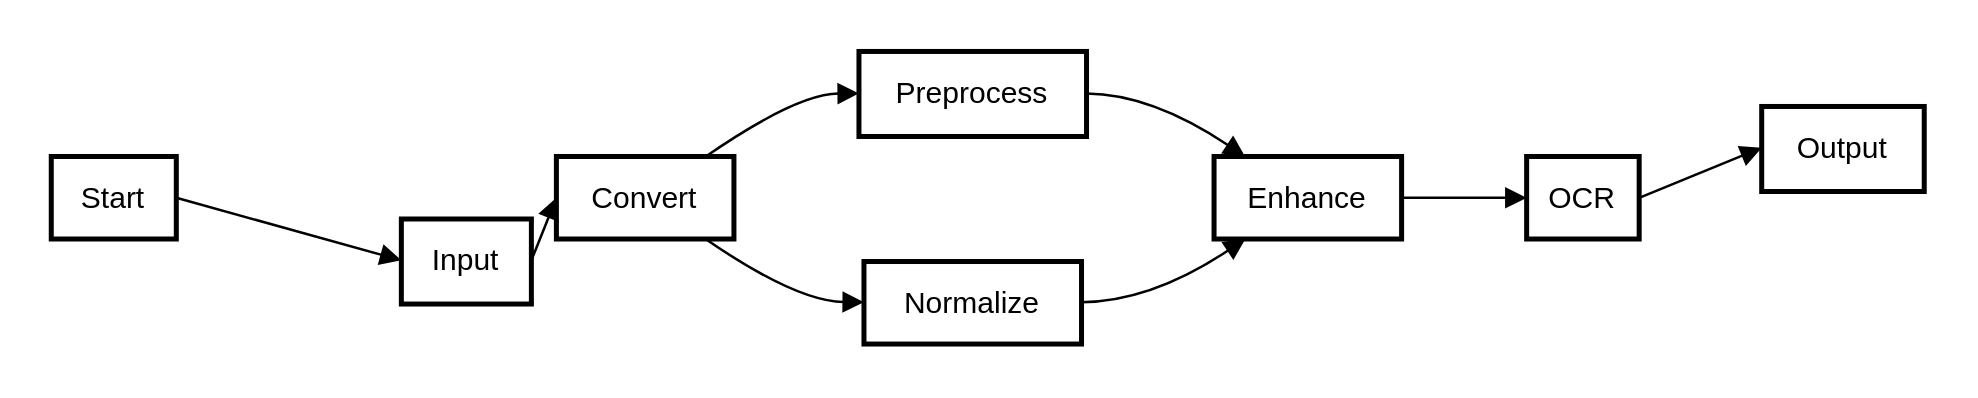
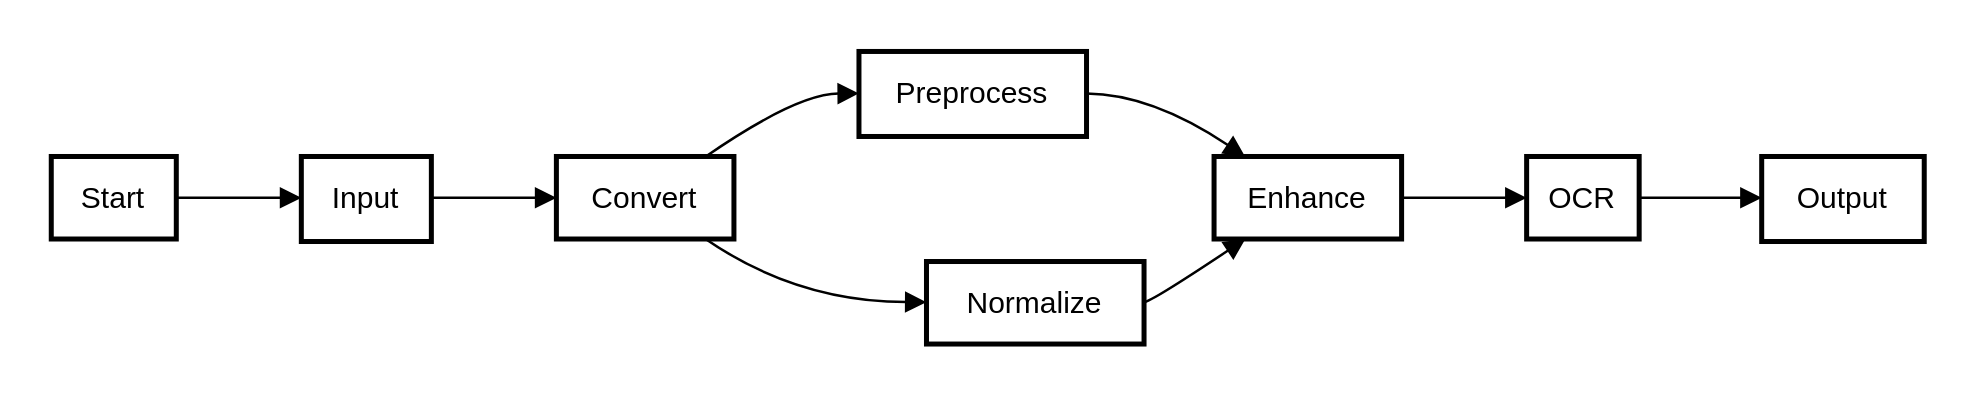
- <mxCell id="9" value="Output" style="whiteSpace=wrap;strokeWidth=2;" vertex="1" parent="1"><mxGeometry x="704" y="42" width="65" height="34" as="geometry" /></mxCell>
+ <mxCell id="9" value="Output" style="whiteSpace=wrap;strokeWidth=2;" vertex="1" parent="1"><mxGeometry x="704" y="62" width="65" height="34" as="geometry" /></mxCell>
- <mxCell id="3" value="Input" style="whiteSpace=wrap;strokeWidth=2;" vertex="1" parent="1"><mxGeometry x="160" y="87" width="52" height="34" as="geometry" /></mxCell>
+ <mxCell id="3" value="Input" style="whiteSpace=wrap;strokeWidth=2;" vertex="1" parent="1"><mxGeometry x="120" y="62" width="52" height="34" as="geometry" /></mxCell>
- <mxCell id="6" value="Normalize" style="whiteSpace=wrap;strokeWidth=2;" vertex="1" parent="1"><mxGeometry x="345" y="104" width="87" height="33" as="geometry" /></mxCell>
+ <mxCell id="6" value="Normalize" style="whiteSpace=wrap;strokeWidth=2;" vertex="1" parent="1"><mxGeometry x="370" y="104" width="87" height="33" as="geometry" /></mxCell>
